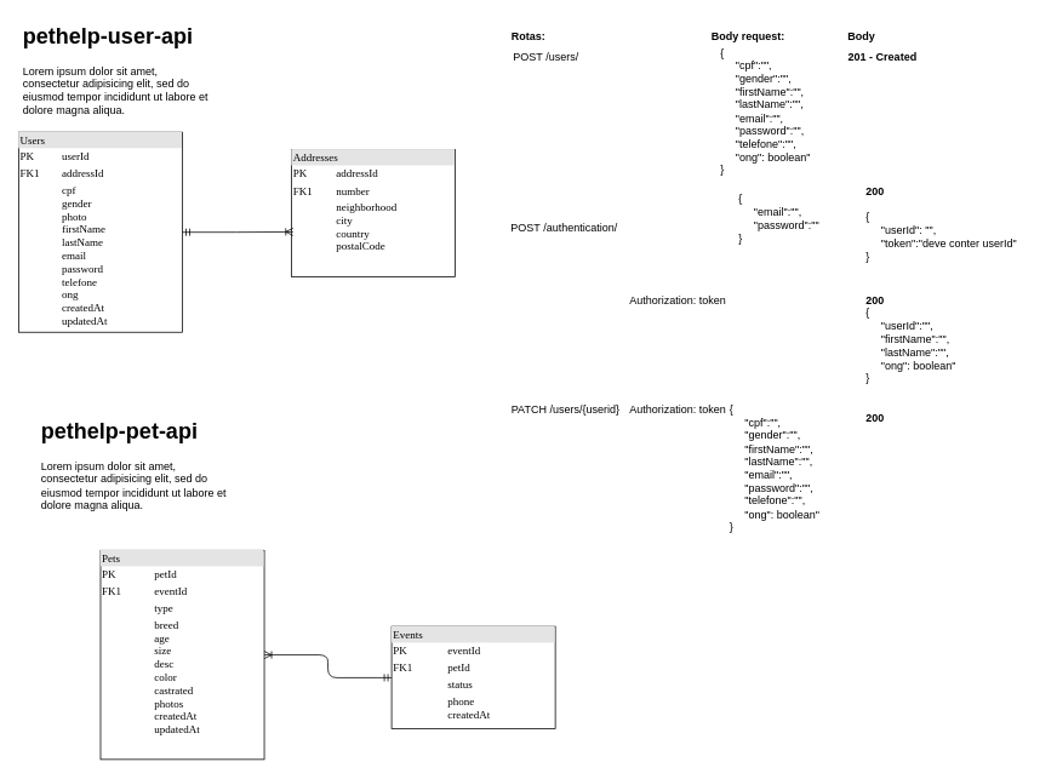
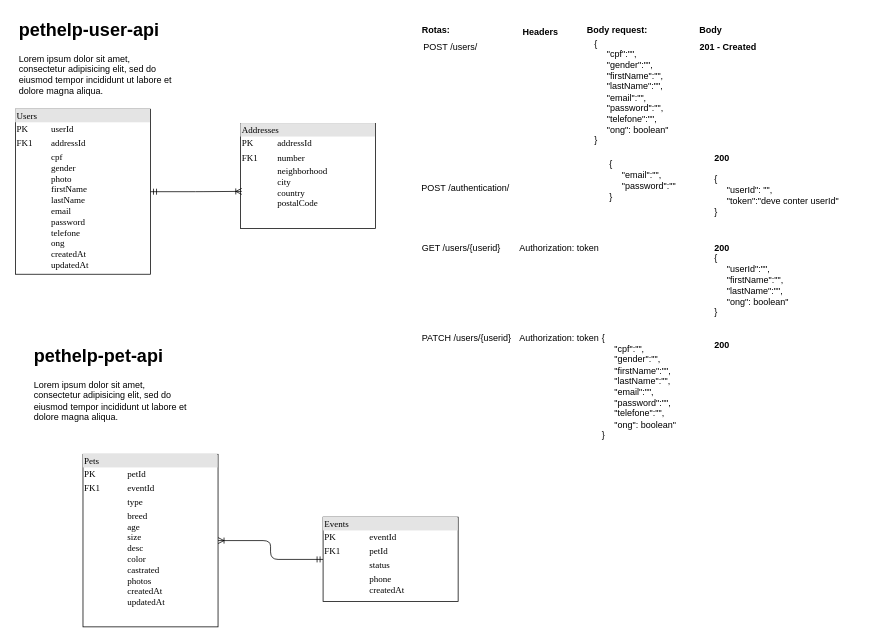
+ <mxCell id="24" value="&lt;b&gt;Headers&lt;/b&gt;" style="text;html=1;strokeColor=none;fillColor=none;align=center;verticalAlign=middle;whiteSpace=wrap;rounded=0;" vertex="1" parent="1"><mxGeometry x="690" y="27" width="60" height="30" as="geometry" /></mxCell>
+ <mxCell id="11" value="GET /users/{userid}" style="text;html=1;strokeColor=none;fillColor=none;align=left;verticalAlign=middle;whiteSpace=wrap;rounded=0;" vertex="1" parent="1"><mxGeometry x="560" y="315" width="110" height="30" as="geometry" /></mxCell>
